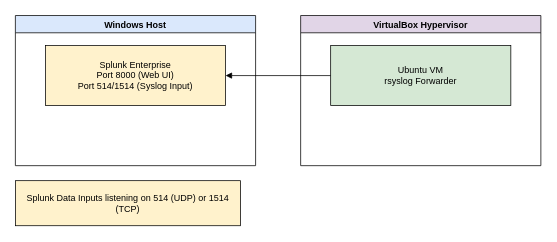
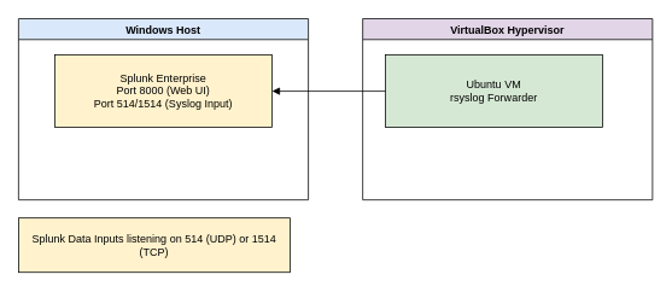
- <mxCell id="5" value="Ubuntu VM&#10;rsyslog Forwarder" style="shape=rectangle;whiteSpace=wrap;fillColor=#d5e8d4;" vertex="1" parent="4"><mxGeometry x="40" y="40" width="240" height="80" as="geometry" /></mxCell>
+ <mxCell id="5" value="Ubuntu VM&#10;rsyslog Forwarder" style="shape=rectangle;whiteSpace=wrap;fillColor=#d5e8d4;" vertex="1" parent="4"><mxGeometry x="25" y="40" width="240" height="80" as="geometry" /></mxCell>
